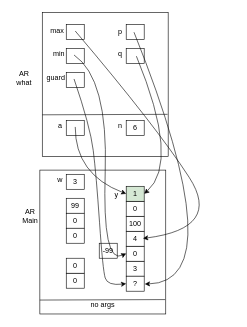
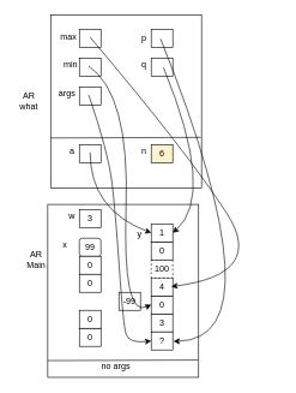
- <mxCell id="24" value="AR what" style="text;html=1;strokeColor=none;fillColor=none;align=center;verticalAlign=middle;whiteSpace=wrap;rounded=0;" parent="1" vertex="1"><mxGeometry x="20" y="120" width="40" height="20" as="geometry" /></mxCell>
+ <mxCell id="24" value="AR what" style="text;html=1;strokeColor=none;fillColor=none;align=center;verticalAlign=middle;whiteSpace=wrap;rounded=0;" parent="1" vertex="1"><mxGeometry x="20" y="130" width="40" height="20" as="geometry" /></mxCell>
- <mxCell id="36" value="guard" style="text;html=1;strokeColor=none;fillColor=none;align=center;verticalAlign=middle;whiteSpace=wrap;rounded=0;" parent="1" vertex="1"><mxGeometry x="73" y="120" width="40" height="20" as="geometry" /></mxCell>
+ <mxCell id="36" value="args" style="text;html=1;strokeColor=none;fillColor=none;align=center;verticalAlign=middle;whiteSpace=wrap;rounded=0;" parent="1" vertex="1"><mxGeometry x="73" y="120" width="40" height="20" as="geometry" /></mxCell>
- <mxCell id="30" value="6" style="rounded=0;whiteSpace=wrap;html=1;" parent="1" vertex="1"><mxGeometry x="210" y="200" width="30" height="25" as="geometry" /></mxCell>
+ <mxCell id="30" value="6" style="rounded=0;whiteSpace=wrap;html=1;fillColor=#fff2cc;" parent="1" vertex="1"><mxGeometry x="210" y="200" width="30" height="25" as="geometry" /></mxCell>
- <mxCell id="12" value="1" style="rounded=0;whiteSpace=wrap;html=1;fillColor=#d5e8d4;" parent="2" vertex="1"><mxGeometry x="144" y="27" width="30" height="25" as="geometry" /></mxCell>
+ <mxCell id="12" value="1" style="rounded=0;whiteSpace=wrap;html=1;" parent="2" vertex="1"><mxGeometry x="144" y="27" width="30" height="25" as="geometry" /></mxCell>
+ <mxCell id="6" value="x" style="text;html=1;strokeColor=none;fillColor=none;align=center;verticalAlign=middle;whiteSpace=wrap;rounded=0;" parent="2" vertex="1"><mxGeometry x="4" y="47" width="40" height="20" as="geometry" /></mxCell>
- <mxCell id="17" value="99" style="rounded=0;whiteSpace=wrap;html=1;" parent="1" vertex="1"><mxGeometry x="110" y="330" width="30" height="25" as="geometry" /></mxCell>
+ <mxCell id="17" value="99" style="whiteSpace=wrap;html=1;rounded=1;" parent="1" vertex="1"><mxGeometry x="110" y="330" width="30" height="25" as="geometry" /></mxCell>
- <mxCell id="10" value="100" style="rounded=0;whiteSpace=wrap;html=1;" parent="2" vertex="1"><mxGeometry x="144" y="77" width="30" height="25" as="geometry" /></mxCell>
+ <mxCell id="10" value="100" style="rounded=0;whiteSpace=wrap;html=1;dashed=1;" parent="2" vertex="1"><mxGeometry x="144" y="77" width="30" height="25" as="geometry" /></mxCell>
- <mxCell id="4" value="no args" style="text;html=1;strokeColor=none;fillColor=none;align=center;verticalAlign=middle;whiteSpace=wrap;rounded=0;" parent="2" vertex="1"><mxGeometry x="80" y="216.774" width="50" height="15.484" as="geometry" /></mxCell>
+ <mxCell id="4" value="no args" style="text;html=1;strokeColor=none;fillColor=none;align=center;verticalAlign=middle;whiteSpace=wrap;rounded=0;" parent="2" vertex="1"><mxGeometry x="70" y="216.774" width="50" height="15.484" as="geometry" /></mxCell>
